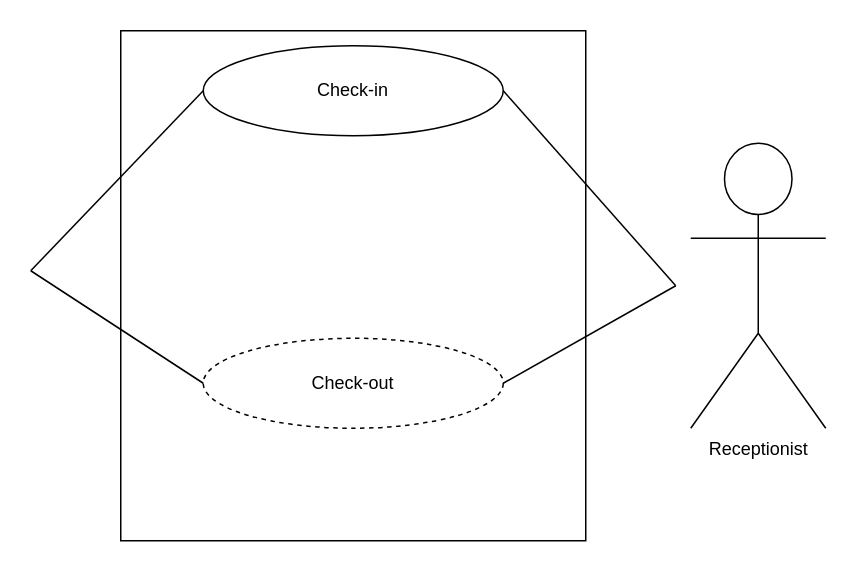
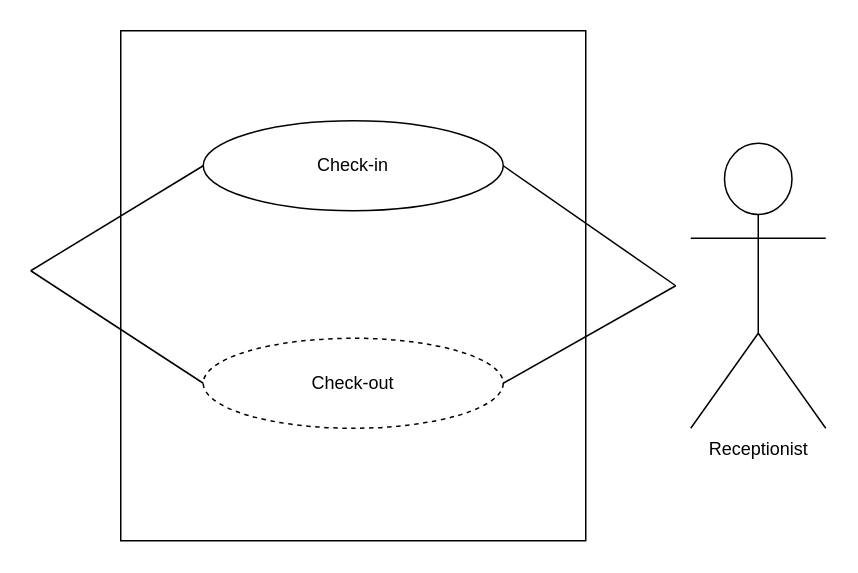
- <mxCell id="4" value="Check-in" style="ellipse;whiteSpace=wrap;html=1;" vertex="1" parent="1"><mxGeometry x="135" y="30" width="200" height="60" as="geometry" /></mxCell>
+ <mxCell id="4" value="Check-in" style="ellipse;whiteSpace=wrap;html=1;" vertex="1" parent="1"><mxGeometry x="135" y="80" width="200" height="60" as="geometry" /></mxCell>
